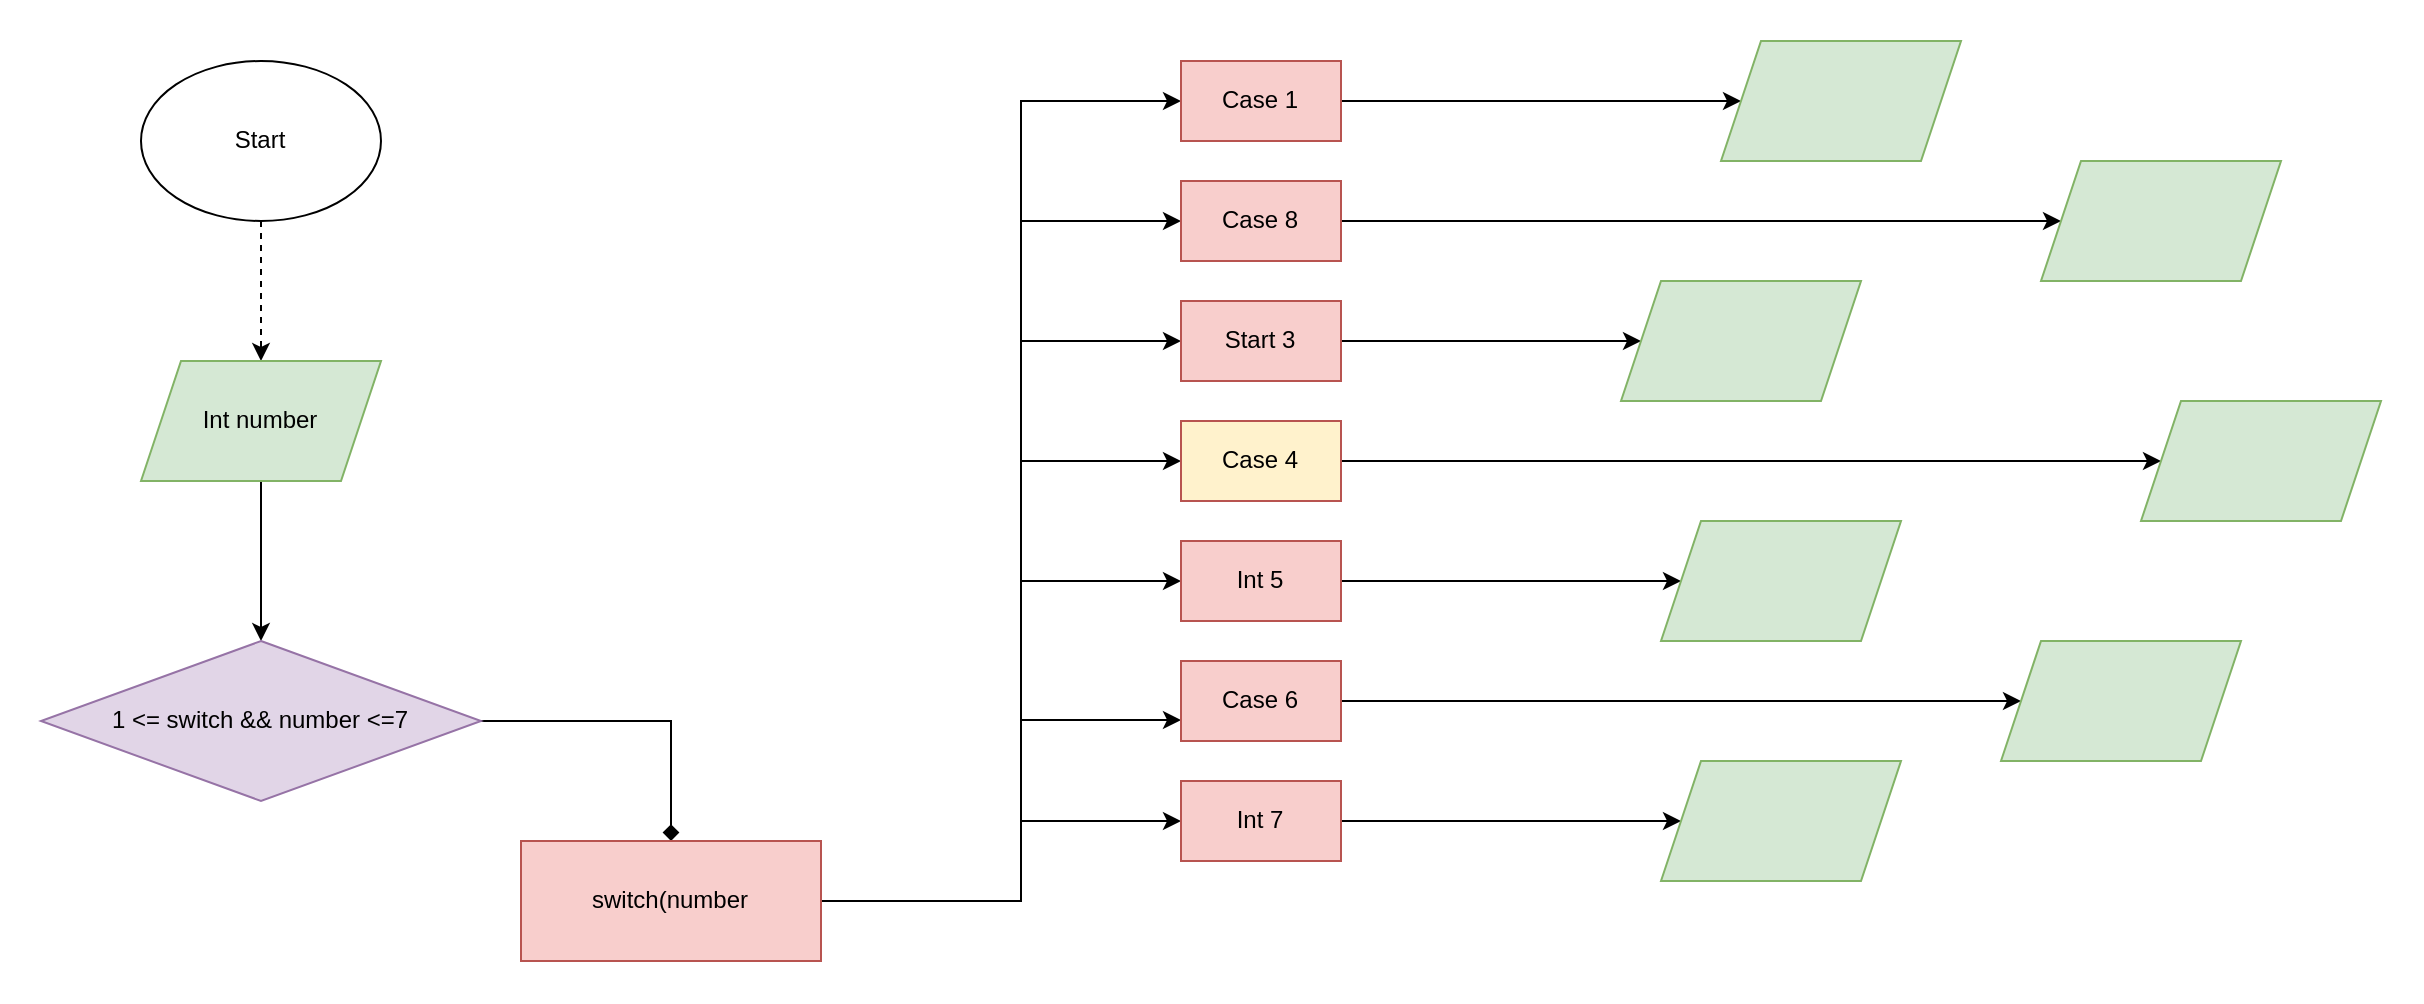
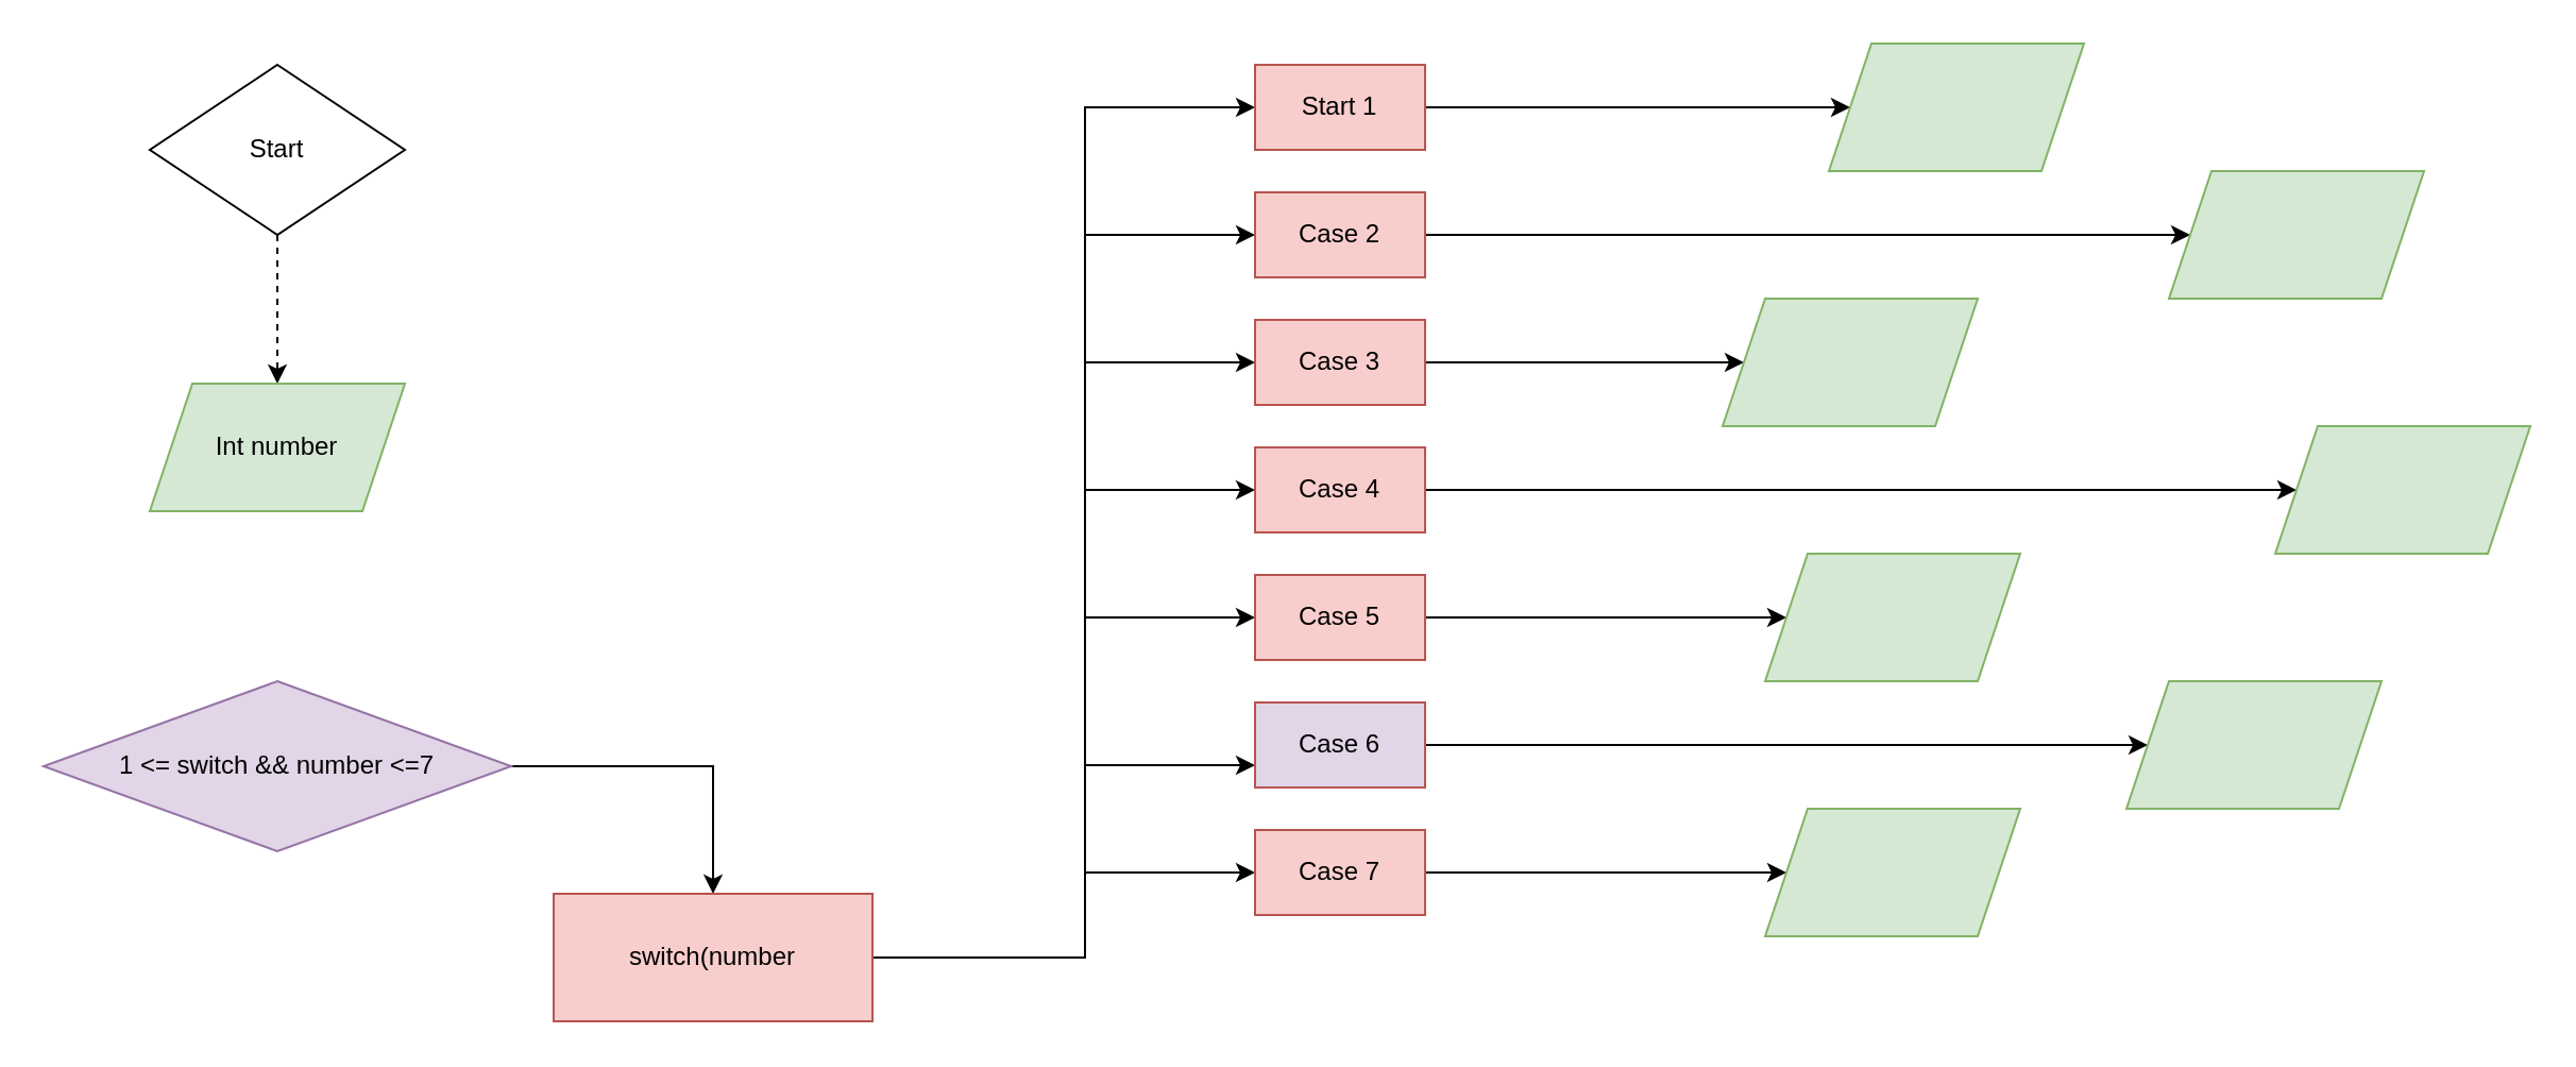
- <mxCell id="17" value="Case 1" style="rounded=0;whiteSpace=wrap;html=1;fillColor=#f8cecc;strokeColor=#b85450;" parent="1" vertex="1"><mxGeometry x="590" y="30" width="80" height="40" as="geometry" /></mxCell>
+ <mxCell id="17" value="Start 1" style="rounded=0;whiteSpace=wrap;html=1;fillColor=#f8cecc;strokeColor=#b85450;" parent="1" vertex="1"><mxGeometry x="590" y="30" width="80" height="40" as="geometry" /></mxCell>
- <mxCell id="3" value="Start" style="ellipse;whiteSpace=wrap;html=1;" parent="1" vertex="1"><mxGeometry x="70" y="30" width="120" height="80" as="geometry" /></mxCell>
+ <mxCell id="3" value="Start" style="rhombus;whiteSpace=wrap;html=1;" parent="1" vertex="1"><mxGeometry x="70" y="30" width="120" height="80" as="geometry" /></mxCell>
- <mxCell id="19" value="Case 8" style="rounded=0;whiteSpace=wrap;html=1;fillColor=#f8cecc;strokeColor=#b85450;" vertex="1" parent="1"><mxGeometry x="590" y="90" width="80" height="40" as="geometry" /></mxCell>
+ <mxCell id="19" value="Case 2" style="rounded=0;whiteSpace=wrap;html=1;fillColor=#f8cecc;strokeColor=#b85450;" vertex="1" parent="1"><mxGeometry x="590" y="90" width="80" height="40" as="geometry" /></mxCell>
- <mxCell id="21" value="Start 3" style="rounded=0;whiteSpace=wrap;html=1;fillColor=#f8cecc;strokeColor=#b85450;" vertex="1" parent="1"><mxGeometry x="590" y="150" width="80" height="40" as="geometry" /></mxCell>
+ <mxCell id="21" value="Case 3" style="rounded=0;whiteSpace=wrap;html=1;fillColor=#f8cecc;strokeColor=#b85450;" vertex="1" parent="1"><mxGeometry x="590" y="150" width="80" height="40" as="geometry" /></mxCell>
- <mxCell id="23" value="Case 4" style="rounded=0;whiteSpace=wrap;html=1;fillColor=#fff2cc;strokeColor=#b85450;" vertex="1" parent="1"><mxGeometry x="590" y="210" width="80" height="40" as="geometry" /></mxCell>
+ <mxCell id="23" value="Case 4" style="rounded=0;whiteSpace=wrap;html=1;fillColor=#f8cecc;strokeColor=#b85450;" vertex="1" parent="1"><mxGeometry x="590" y="210" width="80" height="40" as="geometry" /></mxCell>
- <mxCell id="4" value="" style="edgeStyle=orthogonalEdgeStyle;rounded=0;orthogonalLoop=1;jettySize=auto;html=1;" parent="1" source="5" target="7" edge="1"><mxGeometry relative="1" as="geometry" /></mxCell>
- <mxCell id="25" value="Int 5" style="rounded=0;whiteSpace=wrap;html=1;fillColor=#f8cecc;strokeColor=#b85450;" vertex="1" parent="1"><mxGeometry x="590" y="270" width="80" height="40" as="geometry" /></mxCell>
+ <mxCell id="25" value="Case 5" style="rounded=0;whiteSpace=wrap;html=1;fillColor=#f8cecc;strokeColor=#b85450;" vertex="1" parent="1"><mxGeometry x="590" y="270" width="80" height="40" as="geometry" /></mxCell>
- <mxCell id="29" value="Case 6" style="rounded=0;whiteSpace=wrap;html=1;fillColor=#f8cecc;strokeColor=#b85450;" vertex="1" parent="1"><mxGeometry x="590" y="330" width="80" height="40" as="geometry" /></mxCell>
+ <mxCell id="29" value="Case 6" style="rounded=0;whiteSpace=wrap;html=1;fillColor=#e1d5e7;strokeColor=#b85450;" vertex="1" parent="1"><mxGeometry x="590" y="330" width="80" height="40" as="geometry" /></mxCell>
- <mxCell id="27" value="Int 7" style="rounded=0;whiteSpace=wrap;html=1;fillColor=#f8cecc;strokeColor=#b85450;" vertex="1" parent="1"><mxGeometry x="590" y="390" width="80" height="40" as="geometry" /></mxCell>
+ <mxCell id="27" value="Case 7" style="rounded=0;whiteSpace=wrap;html=1;fillColor=#f8cecc;strokeColor=#b85450;" vertex="1" parent="1"><mxGeometry x="590" y="390" width="80" height="40" as="geometry" /></mxCell>
- <mxCell id="6" value="" style="edgeStyle=orthogonalEdgeStyle;rounded=0;orthogonalLoop=1;jettySize=auto;html=1;endArrow=diamond;" parent="1" source="7" target="9" edge="1"><mxGeometry relative="1" as="geometry" /></mxCell>
+ <mxCell id="6" value="" style="edgeStyle=orthogonalEdgeStyle;rounded=0;orthogonalLoop=1;jettySize=auto;html=1;" parent="1" source="7" target="9" edge="1"><mxGeometry relative="1" as="geometry" /></mxCell>
